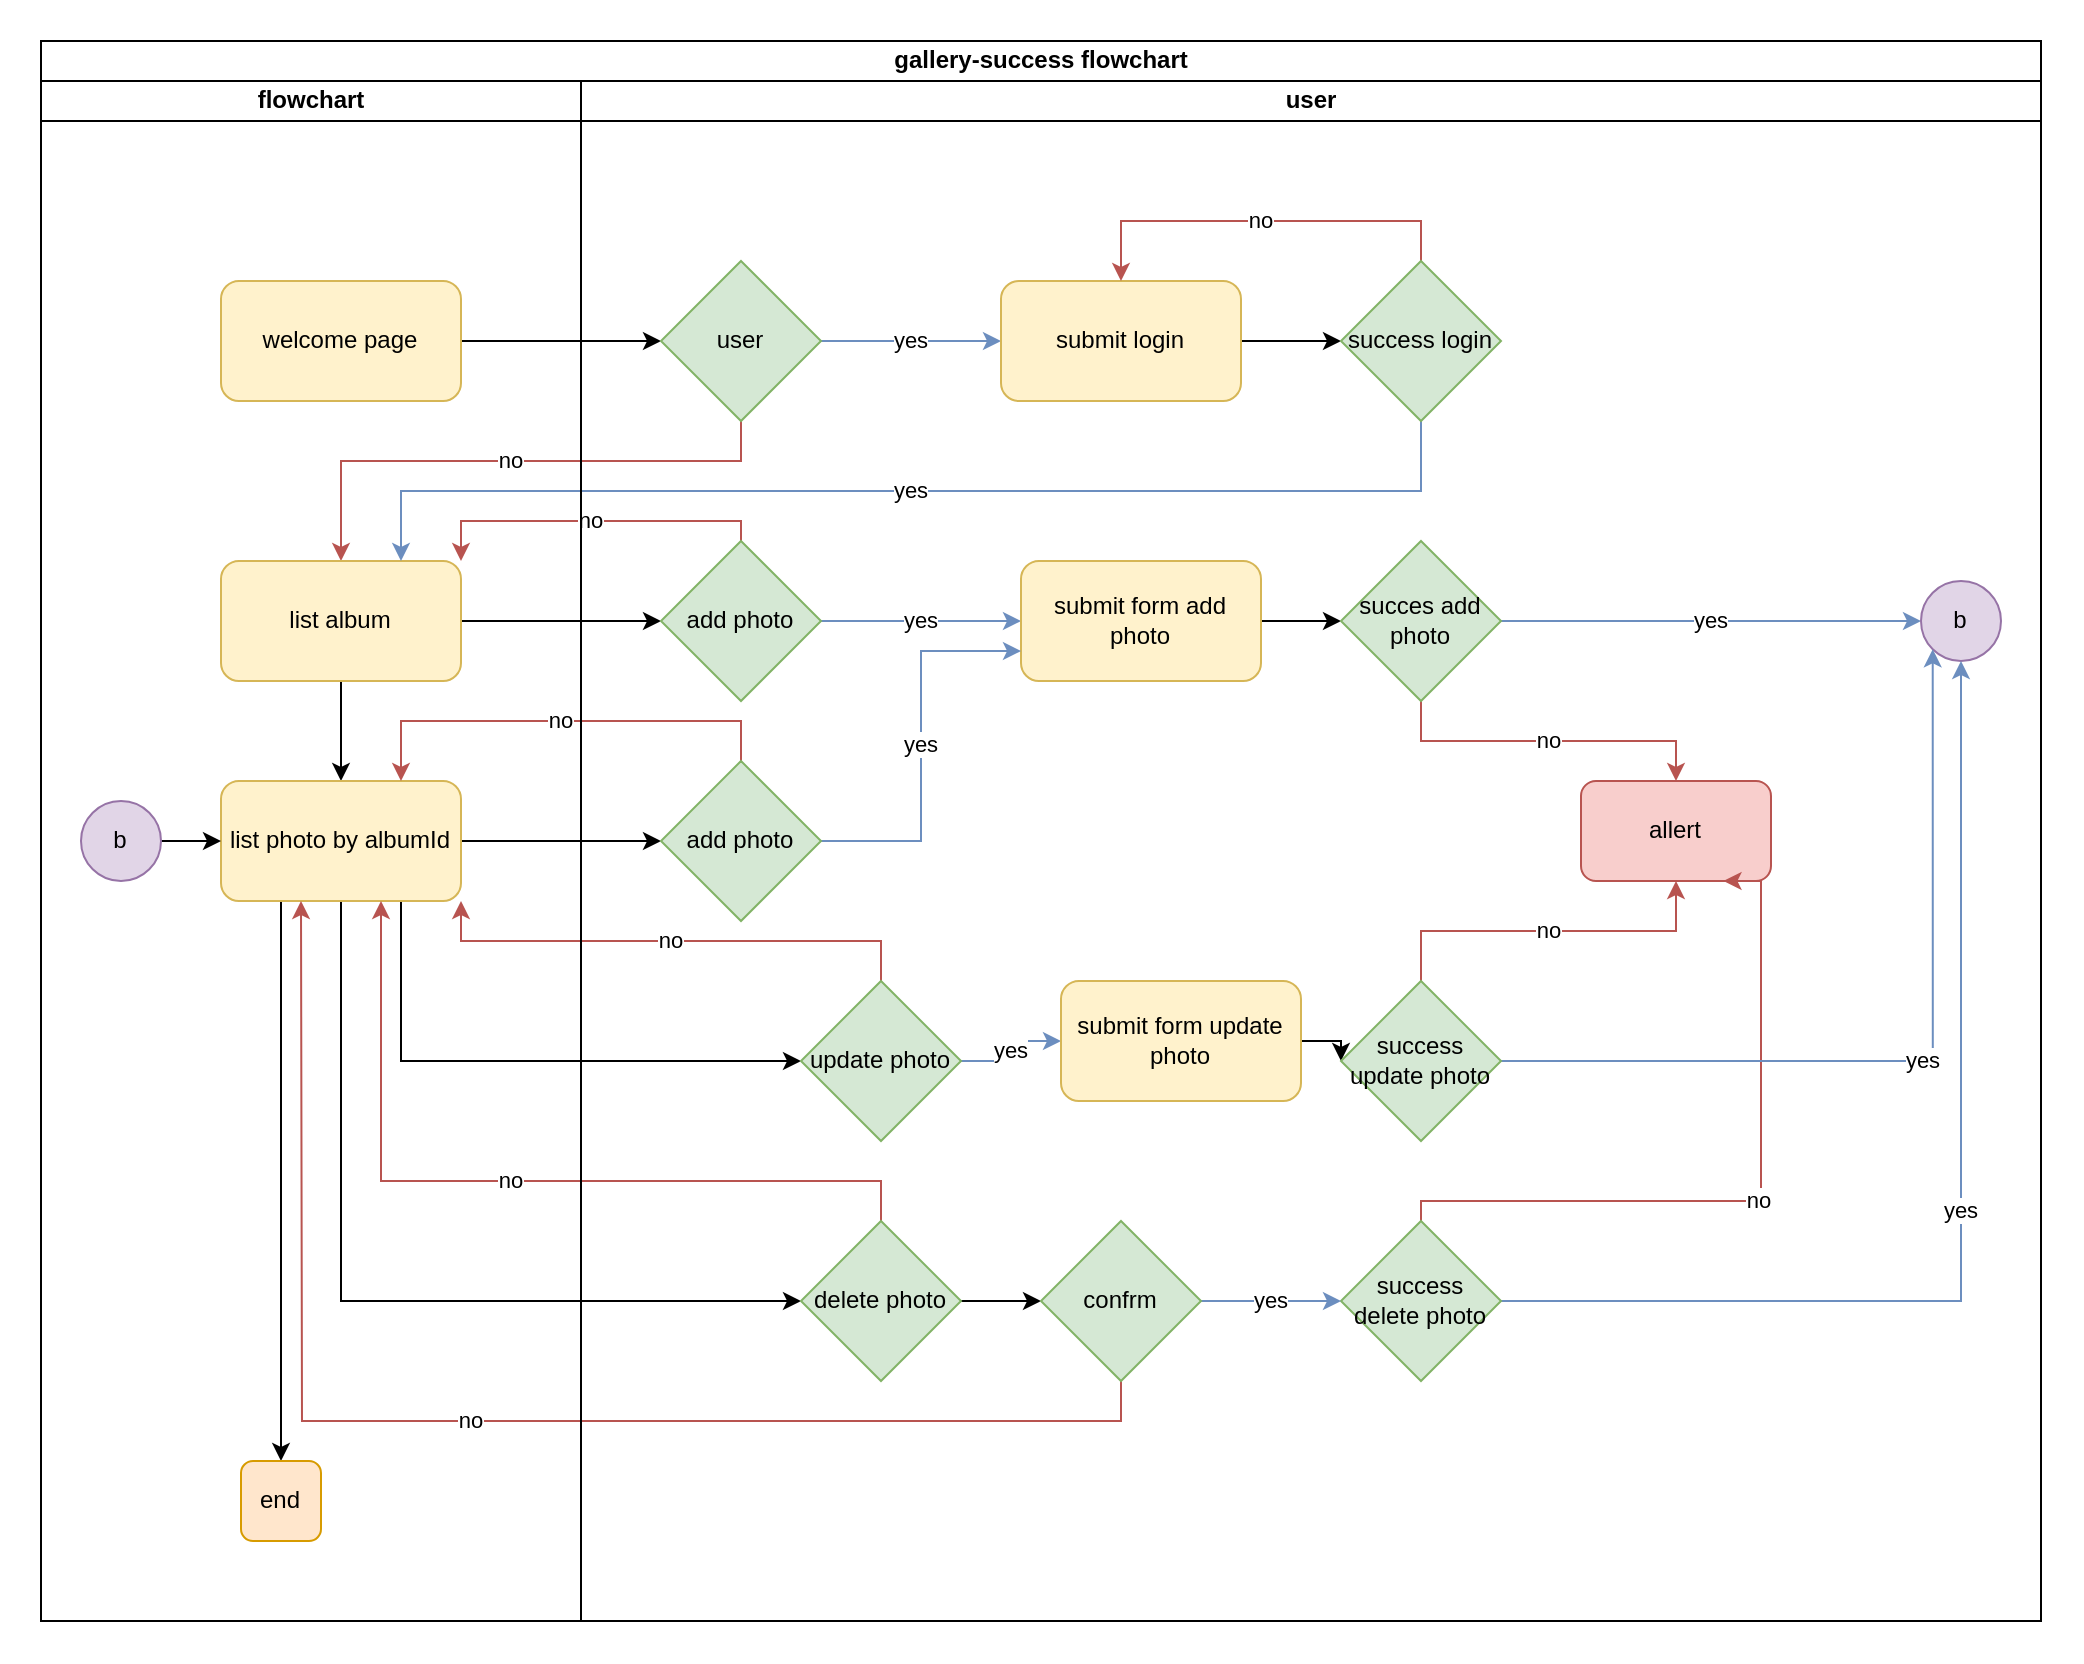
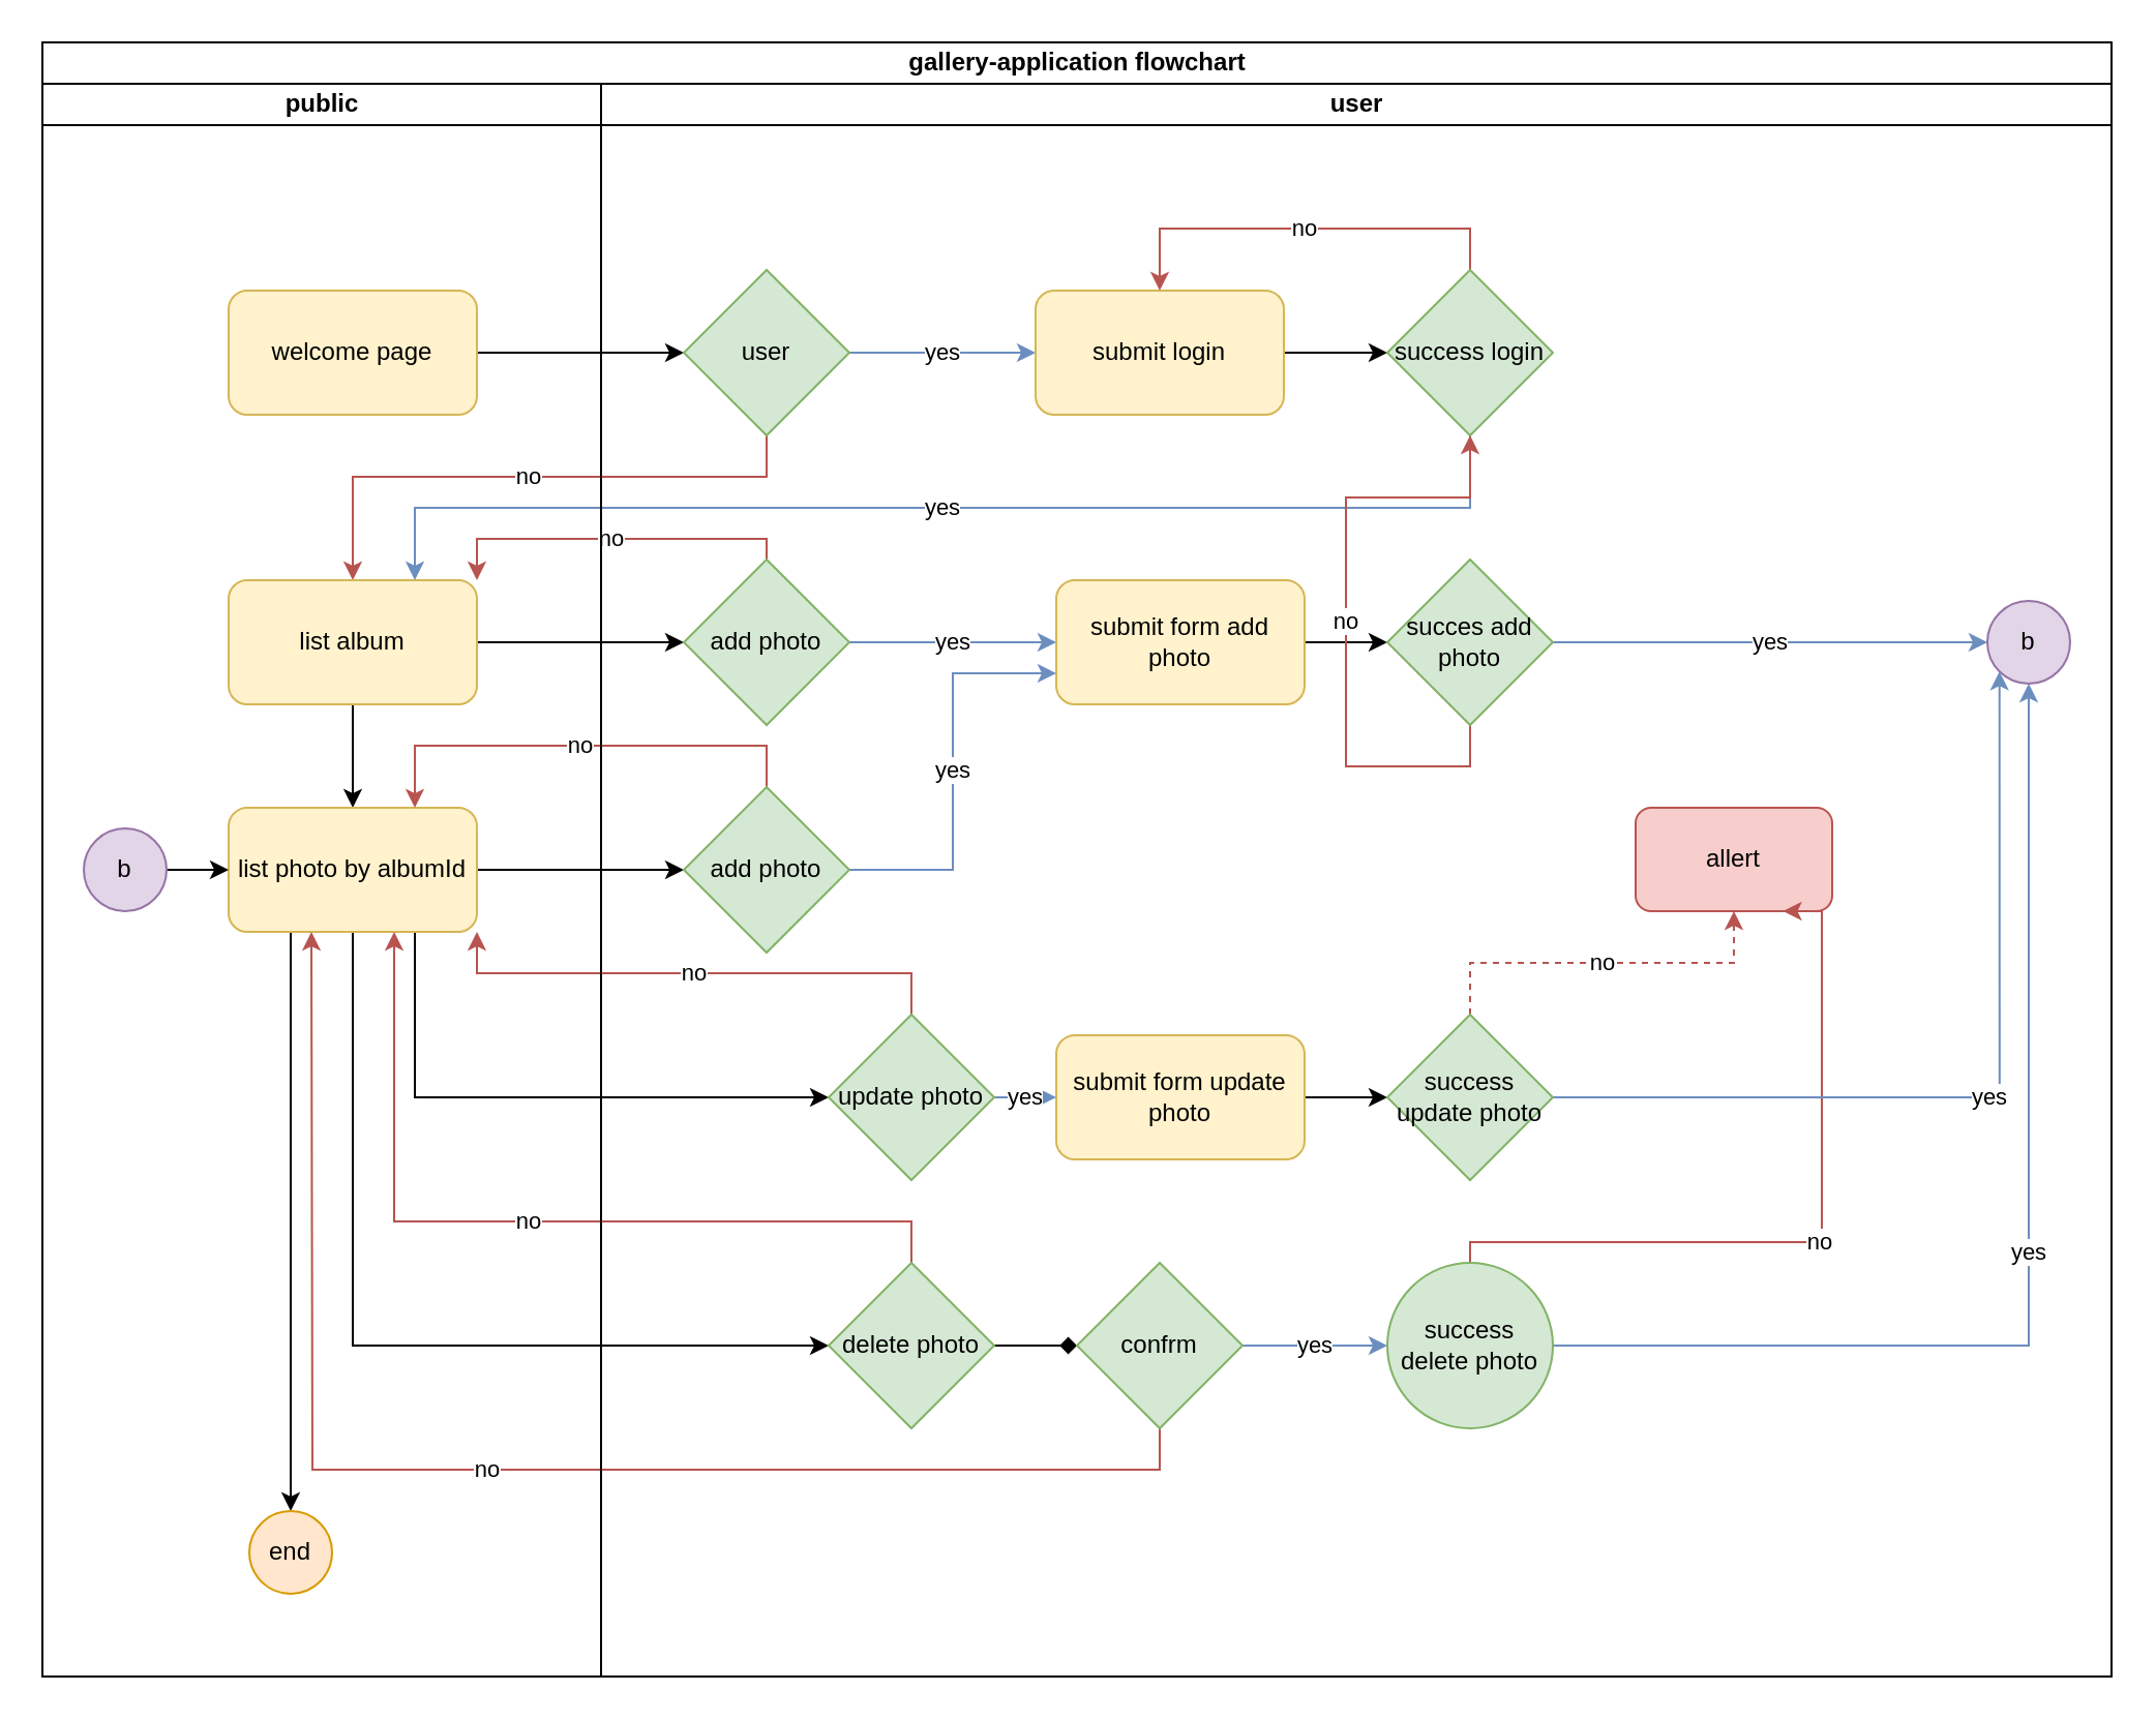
- <mxCell id="53" value="gallery-success flowchart" style="swimlane;html=1;childLayout=stackLayout;resizeParent=1;resizeParentMax=0;startSize=20;" vertex="1" parent="1"><mxGeometry x="20" y="20" width="1000" height="790" as="geometry" /></mxCell>
+ <mxCell id="53" value="gallery-application flowchart" style="swimlane;html=1;childLayout=stackLayout;resizeParent=1;resizeParentMax=0;startSize=20;" vertex="1" parent="1"><mxGeometry x="20" y="20" width="1000" height="790" as="geometry" /></mxCell>
- <mxCell id="54" value="flowchart" style="swimlane;html=1;startSize=20;" vertex="1" parent="53"><mxGeometry y="20" width="270" height="770" as="geometry" /></mxCell>
+ <mxCell id="54" value="public" style="swimlane;html=1;startSize=20;" vertex="1" parent="53"><mxGeometry y="20" width="270" height="770" as="geometry" /></mxCell>
- <mxCell id="30" value="no" style="edgeStyle=orthogonalEdgeStyle;rounded=0;orthogonalLoop=1;jettySize=auto;html=1;exitX=0.5;exitY=1;exitDx=0;exitDy=0;entryX=0.5;entryY=0;entryDx=0;entryDy=0;fillColor=#f8cecc;strokeColor=#b85450;" edge="1" parent="1" source="31" target="35"><mxGeometry relative="1" as="geometry" /></mxCell>
+ <mxCell id="30" value="no" style="edgeStyle=orthogonalEdgeStyle;rounded=0;orthogonalLoop=1;jettySize=auto;html=1;exitX=0.5;exitY=1;exitDx=0;exitDy=0;fillColor=#f8cecc;strokeColor=#b85450;" edge="1" parent="1" source="31" target="14"><mxGeometry relative="1" as="geometry" /></mxCell>
- <mxCell id="50" value="no" style="edgeStyle=orthogonalEdgeStyle;rounded=0;orthogonalLoop=1;jettySize=auto;html=1;exitX=0.5;exitY=0;exitDx=0;exitDy=0;entryX=0.5;entryY=1;entryDx=0;entryDy=0;fillColor=#f8cecc;strokeColor=#b85450;" edge="1" parent="1" source="52" target="35"><mxGeometry relative="1" as="geometry" /></mxCell>
+ <mxCell id="50" value="no" style="edgeStyle=orthogonalEdgeStyle;rounded=0;orthogonalLoop=1;jettySize=auto;html=1;exitX=0.5;exitY=0;exitDx=0;exitDy=0;entryX=0.5;entryY=1;entryDx=0;entryDy=0;fillColor=#f8cecc;strokeColor=#b85450;dashed=1;" edge="1" parent="1" source="52" target="35"><mxGeometry relative="1" as="geometry" /></mxCell>
- <mxCell id="43" value="submit form update photo" style="rounded=1;whiteSpace=wrap;html=1;fillColor=#fff2cc;strokeColor=#d6b656;" vertex="1" parent="1"><mxGeometry x="530" y="490" width="120" height="60" as="geometry" /></mxCell>
+ <mxCell id="43" value="submit form update photo" style="rounded=1;whiteSpace=wrap;html=1;fillColor=#fff2cc;strokeColor=#d6b656;" vertex="1" parent="1"><mxGeometry x="510" y="500" width="120" height="60" as="geometry" /></mxCell>
- <mxCell id="40" style="edgeStyle=orthogonalEdgeStyle;rounded=0;orthogonalLoop=1;jettySize=auto;html=1;exitX=1;exitY=0.5;exitDx=0;exitDy=0;entryX=0;entryY=0.5;entryDx=0;entryDy=0;" edge="1" parent="1" source="41" target="49"><mxGeometry relative="1" as="geometry" /></mxCell>
+ <mxCell id="40" style="edgeStyle=orthogonalEdgeStyle;rounded=0;orthogonalLoop=1;jettySize=auto;html=1;exitX=1;exitY=0.5;exitDx=0;exitDy=0;entryX=0;entryY=0.5;entryDx=0;entryDy=0;endArrow=diamond;" edge="1" parent="1" source="41" target="49"><mxGeometry relative="1" as="geometry" /></mxCell>
- <mxCell id="46" value="success&lt;br&gt;delete photo" style="rhombus;whiteSpace=wrap;html=1;fillColor=#d5e8d4;strokeColor=#82b366;" vertex="1" parent="1"><mxGeometry x="670" y="610" width="80" height="80" as="geometry" /></mxCell>
+ <mxCell id="46" value="success&lt;br&gt;delete photo" style="ellipse;whiteSpace=wrap;html=1;fillColor=#d5e8d4;strokeColor=#82b366;" vertex="1" parent="1"><mxGeometry x="670" y="610" width="80" height="80" as="geometry" /></mxCell>
- <mxCell id="20" value="end" style="whiteSpace=wrap;html=1;aspect=fixed;fillColor=#ffe6cc;strokeColor=#d79b00;rounded=1;" vertex="1" parent="1"><mxGeometry x="120" y="730" width="40" height="40" as="geometry" /></mxCell>
+ <mxCell id="20" value="end" style="ellipse;whiteSpace=wrap;html=1;aspect=fixed;fillColor=#ffe6cc;strokeColor=#d79b00;" vertex="1" parent="1"><mxGeometry x="120" y="730" width="40" height="40" as="geometry" /></mxCell>
